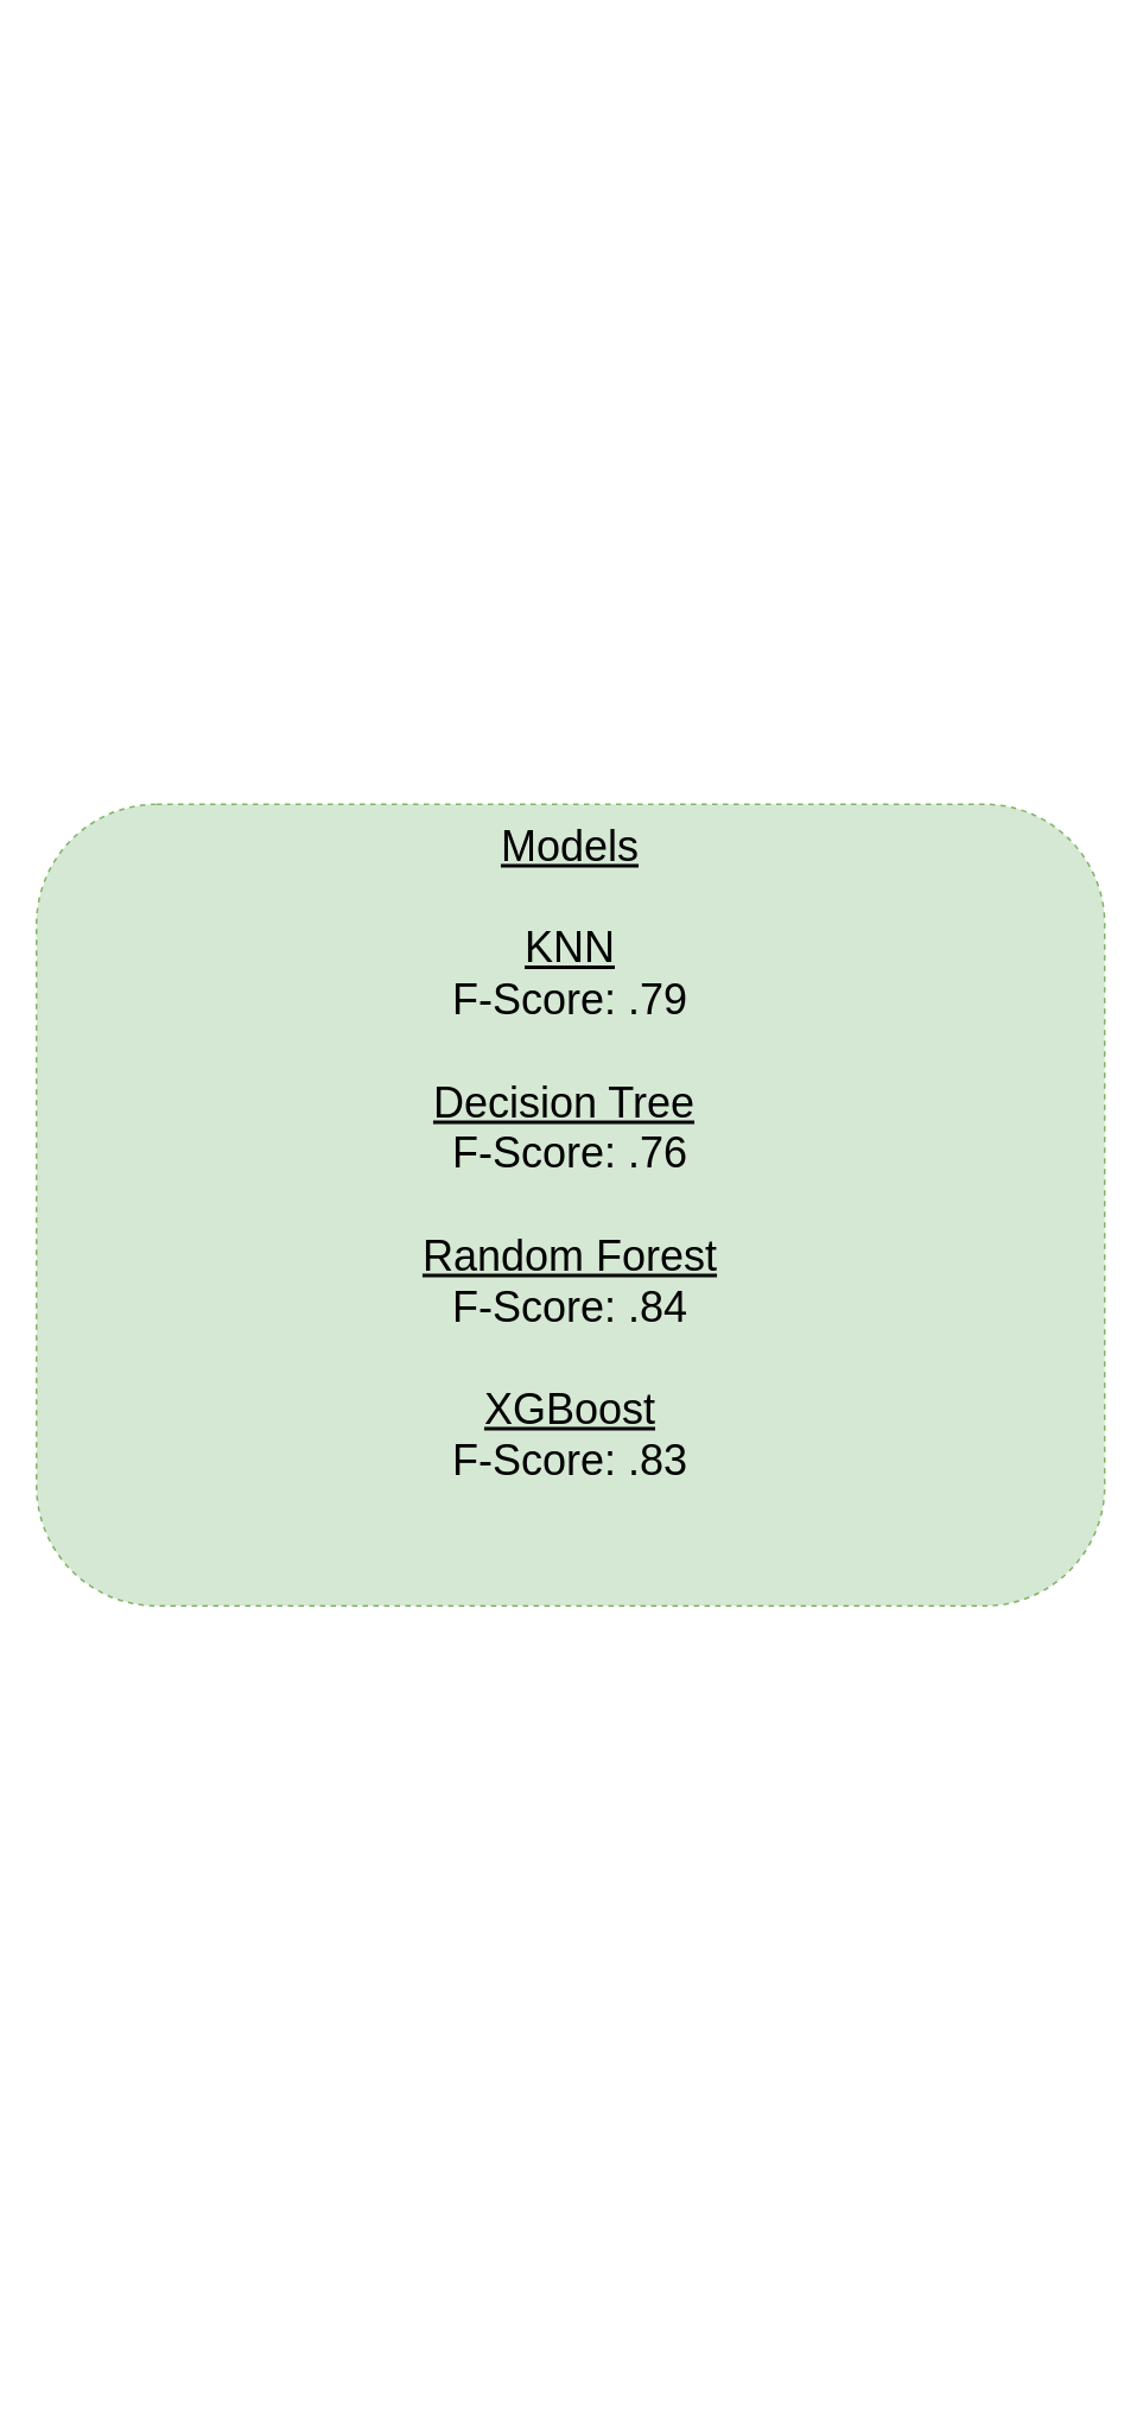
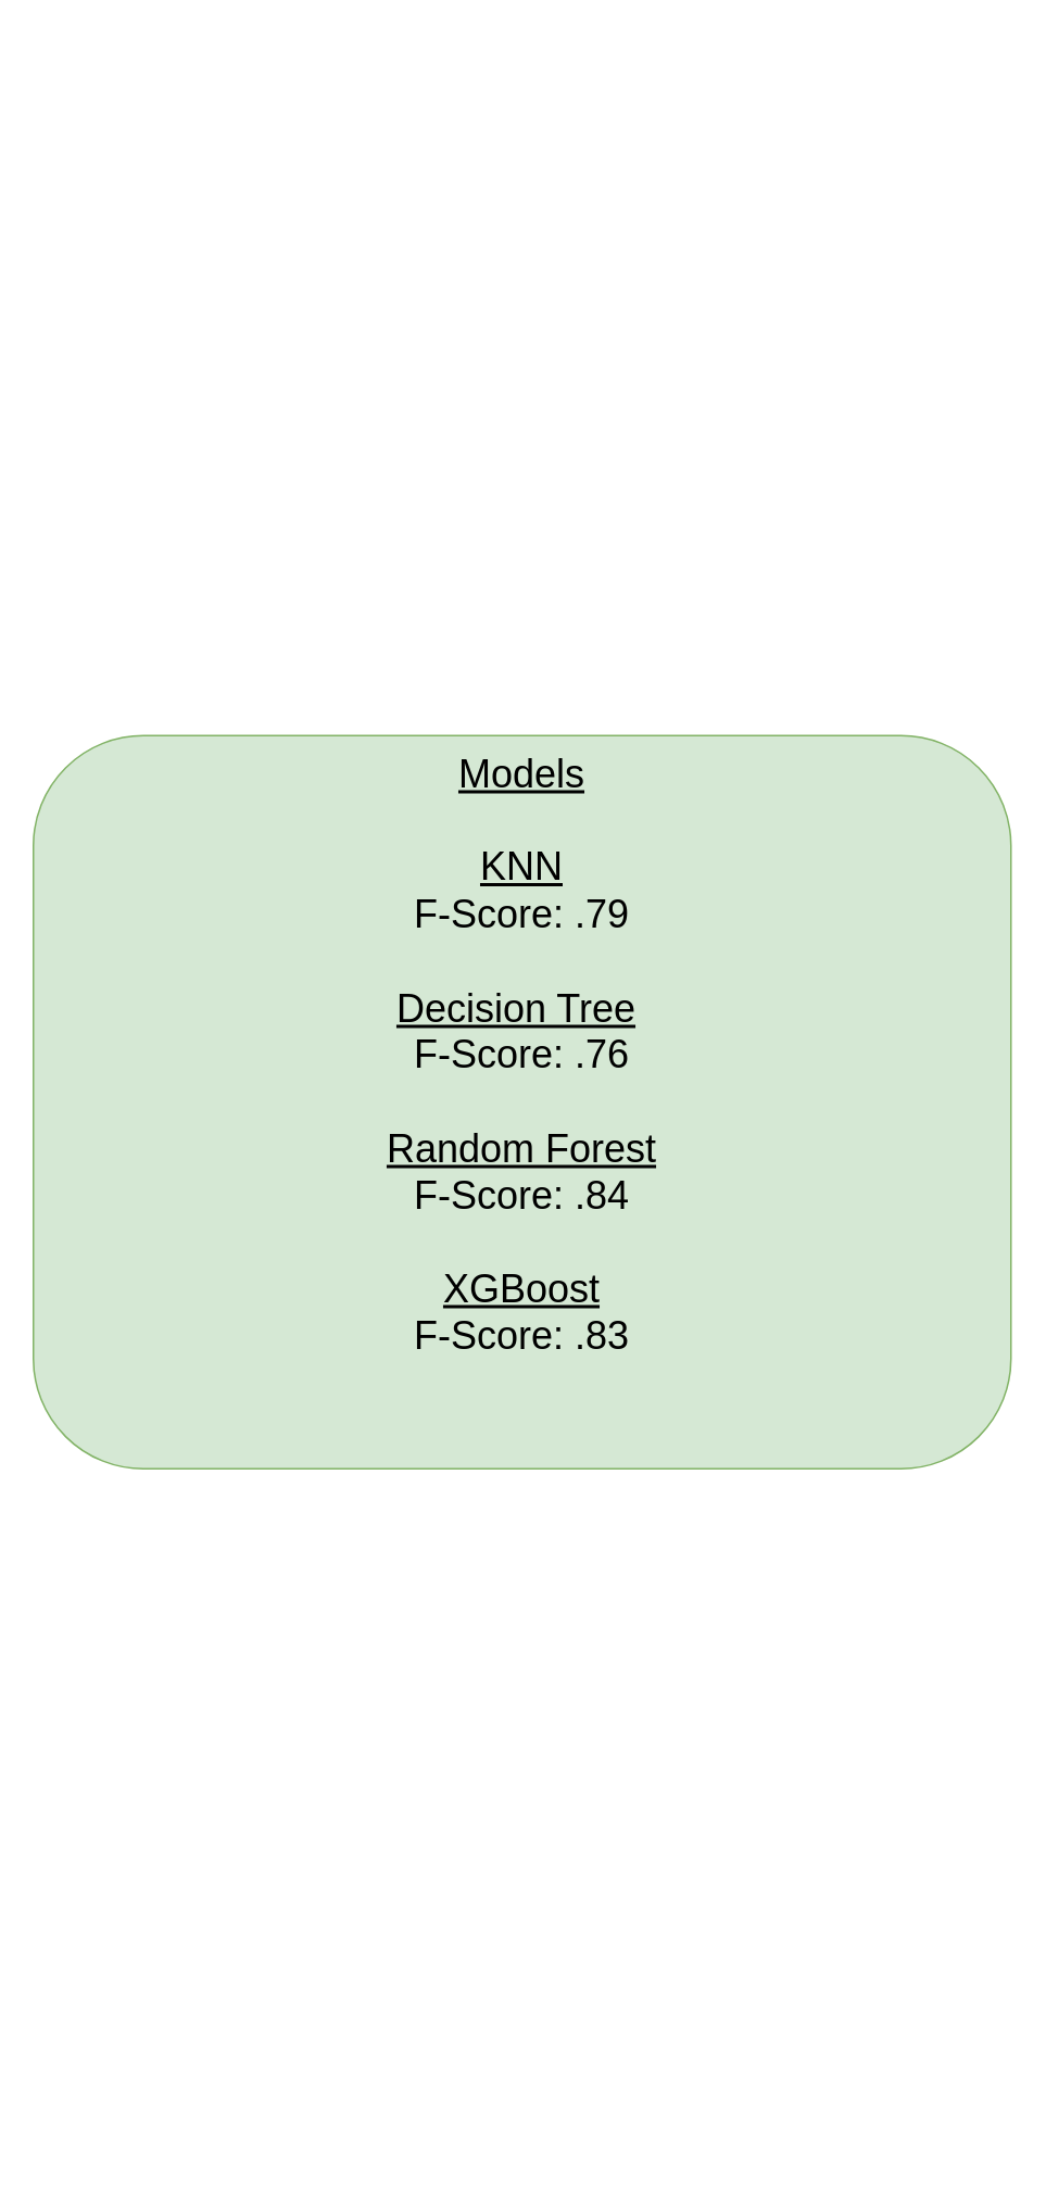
- <mxCell id="2" value="&lt;font style=&quot;font-size: 24px&quot;&gt;&lt;br&gt;&lt;br&gt;&lt;br&gt;&lt;br&gt;&lt;br&gt;&lt;br&gt;&lt;br&gt;&lt;br&gt;&lt;br&gt;&lt;br&gt;&lt;br&gt;&lt;br&gt;&lt;br&gt;&lt;br&gt;&lt;br&gt;&lt;br&gt;&lt;u&gt;Models&lt;/u&gt;&lt;br&gt;&lt;br&gt;&lt;u&gt;KNN&lt;/u&gt;&lt;br&gt;F-Score: .79&lt;br&gt;&lt;br&gt;&lt;u&gt;Decision Tree&lt;/u&gt;&amp;nbsp;&lt;br&gt;F-Score: .76&lt;br&gt;&lt;br&gt;&lt;u&gt;Random Forest&lt;/u&gt;&lt;br&gt;F-Score: .84&lt;br&gt;&lt;br&gt;&lt;u&gt;XGBoost&lt;/u&gt;&lt;br&gt;F-Score: .83&lt;br&gt;&lt;br&gt;&lt;br&gt;&lt;br&gt;&lt;br&gt;&lt;br&gt;&lt;br&gt;&lt;br&gt;&lt;br&gt;&lt;br&gt;&lt;br&gt;&lt;br&gt;&lt;br&gt;&lt;br&gt;&lt;br&gt;&lt;br&gt;&lt;br&gt;&lt;br&gt;&lt;br&gt;&lt;/font&gt;" style="rounded=1;whiteSpace=wrap;html=1;fillColor=#d5e8d4;strokeColor=#82b366;dashed=1;" vertex="1" parent="1"><mxGeometry x="20" y="20" width="600" height="450" as="geometry" /></mxCell>
+ <mxCell id="2" value="&lt;font style=&quot;font-size: 24px&quot;&gt;&lt;br&gt;&lt;br&gt;&lt;br&gt;&lt;br&gt;&lt;br&gt;&lt;br&gt;&lt;br&gt;&lt;br&gt;&lt;br&gt;&lt;br&gt;&lt;br&gt;&lt;br&gt;&lt;br&gt;&lt;br&gt;&lt;br&gt;&lt;br&gt;&lt;u&gt;Models&lt;/u&gt;&lt;br&gt;&lt;br&gt;&lt;u&gt;KNN&lt;/u&gt;&lt;br&gt;F-Score: .79&lt;br&gt;&lt;br&gt;&lt;u&gt;Decision Tree&lt;/u&gt;&amp;nbsp;&lt;br&gt;F-Score: .76&lt;br&gt;&lt;br&gt;&lt;u&gt;Random Forest&lt;/u&gt;&lt;br&gt;F-Score: .84&lt;br&gt;&lt;br&gt;&lt;u&gt;XGBoost&lt;/u&gt;&lt;br&gt;F-Score: .83&lt;br&gt;&lt;br&gt;&lt;br&gt;&lt;br&gt;&lt;br&gt;&lt;br&gt;&lt;br&gt;&lt;br&gt;&lt;br&gt;&lt;br&gt;&lt;br&gt;&lt;br&gt;&lt;br&gt;&lt;br&gt;&lt;br&gt;&lt;br&gt;&lt;br&gt;&lt;br&gt;&lt;br&gt;&lt;/font&gt;" style="rounded=1;whiteSpace=wrap;html=1;fillColor=#d5e8d4;strokeColor=#82b366;" vertex="1" parent="1"><mxGeometry x="20" y="20" width="600" height="450" as="geometry" /></mxCell>
